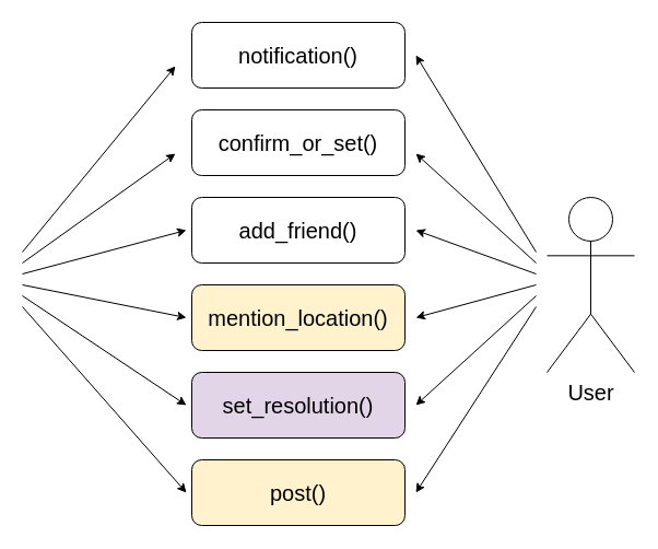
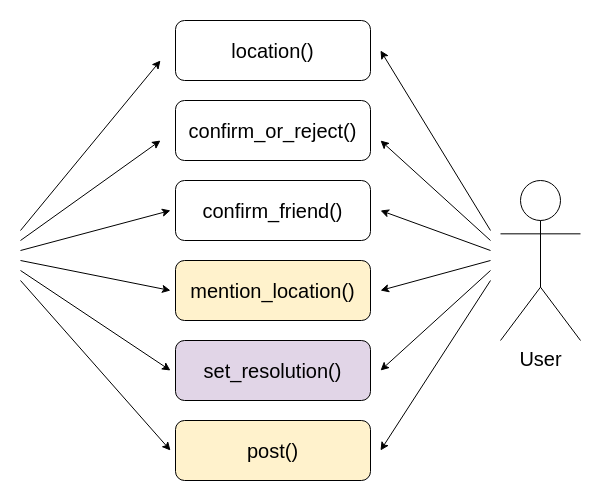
- <mxCell id="2" value="&lt;font style=&quot;font-size: 20px;&quot;&gt;notification()&lt;/font&gt;" style="rounded=1;whiteSpace=wrap;html=1;" vertex="1" parent="1"><mxGeometry x="175" y="20" width="195" height="60" as="geometry" /></mxCell>
+ <mxCell id="2" value="&lt;font style=&quot;font-size: 20px;&quot;&gt;location()&lt;/font&gt;" style="rounded=1;whiteSpace=wrap;html=1;" vertex="1" parent="1"><mxGeometry x="175" y="20" width="195" height="60" as="geometry" /></mxCell>
- <mxCell id="3" value="&lt;font style=&quot;font-size: 20px;&quot;&gt;confirm_or_set()&lt;/font&gt;" style="rounded=1;whiteSpace=wrap;html=1;" vertex="1" parent="1"><mxGeometry x="175" y="100" width="195" height="60" as="geometry" /></mxCell>
+ <mxCell id="3" value="&lt;font style=&quot;font-size: 20px;&quot;&gt;confirm_or_reject()&lt;/font&gt;" style="rounded=1;whiteSpace=wrap;html=1;" vertex="1" parent="1"><mxGeometry x="175" y="100" width="195" height="60" as="geometry" /></mxCell>
- <mxCell id="4" value="&lt;font style=&quot;font-size: 20px;&quot;&gt;add_friend()&lt;/font&gt;" style="rounded=1;whiteSpace=wrap;html=1;" vertex="1" parent="1"><mxGeometry x="175" y="180" width="195" height="60" as="geometry" /></mxCell>
+ <mxCell id="4" value="&lt;font style=&quot;font-size: 20px;&quot;&gt;confirm_friend()&lt;/font&gt;" style="rounded=1;whiteSpace=wrap;html=1;" vertex="1" parent="1"><mxGeometry x="175" y="180" width="195" height="60" as="geometry" /></mxCell>
